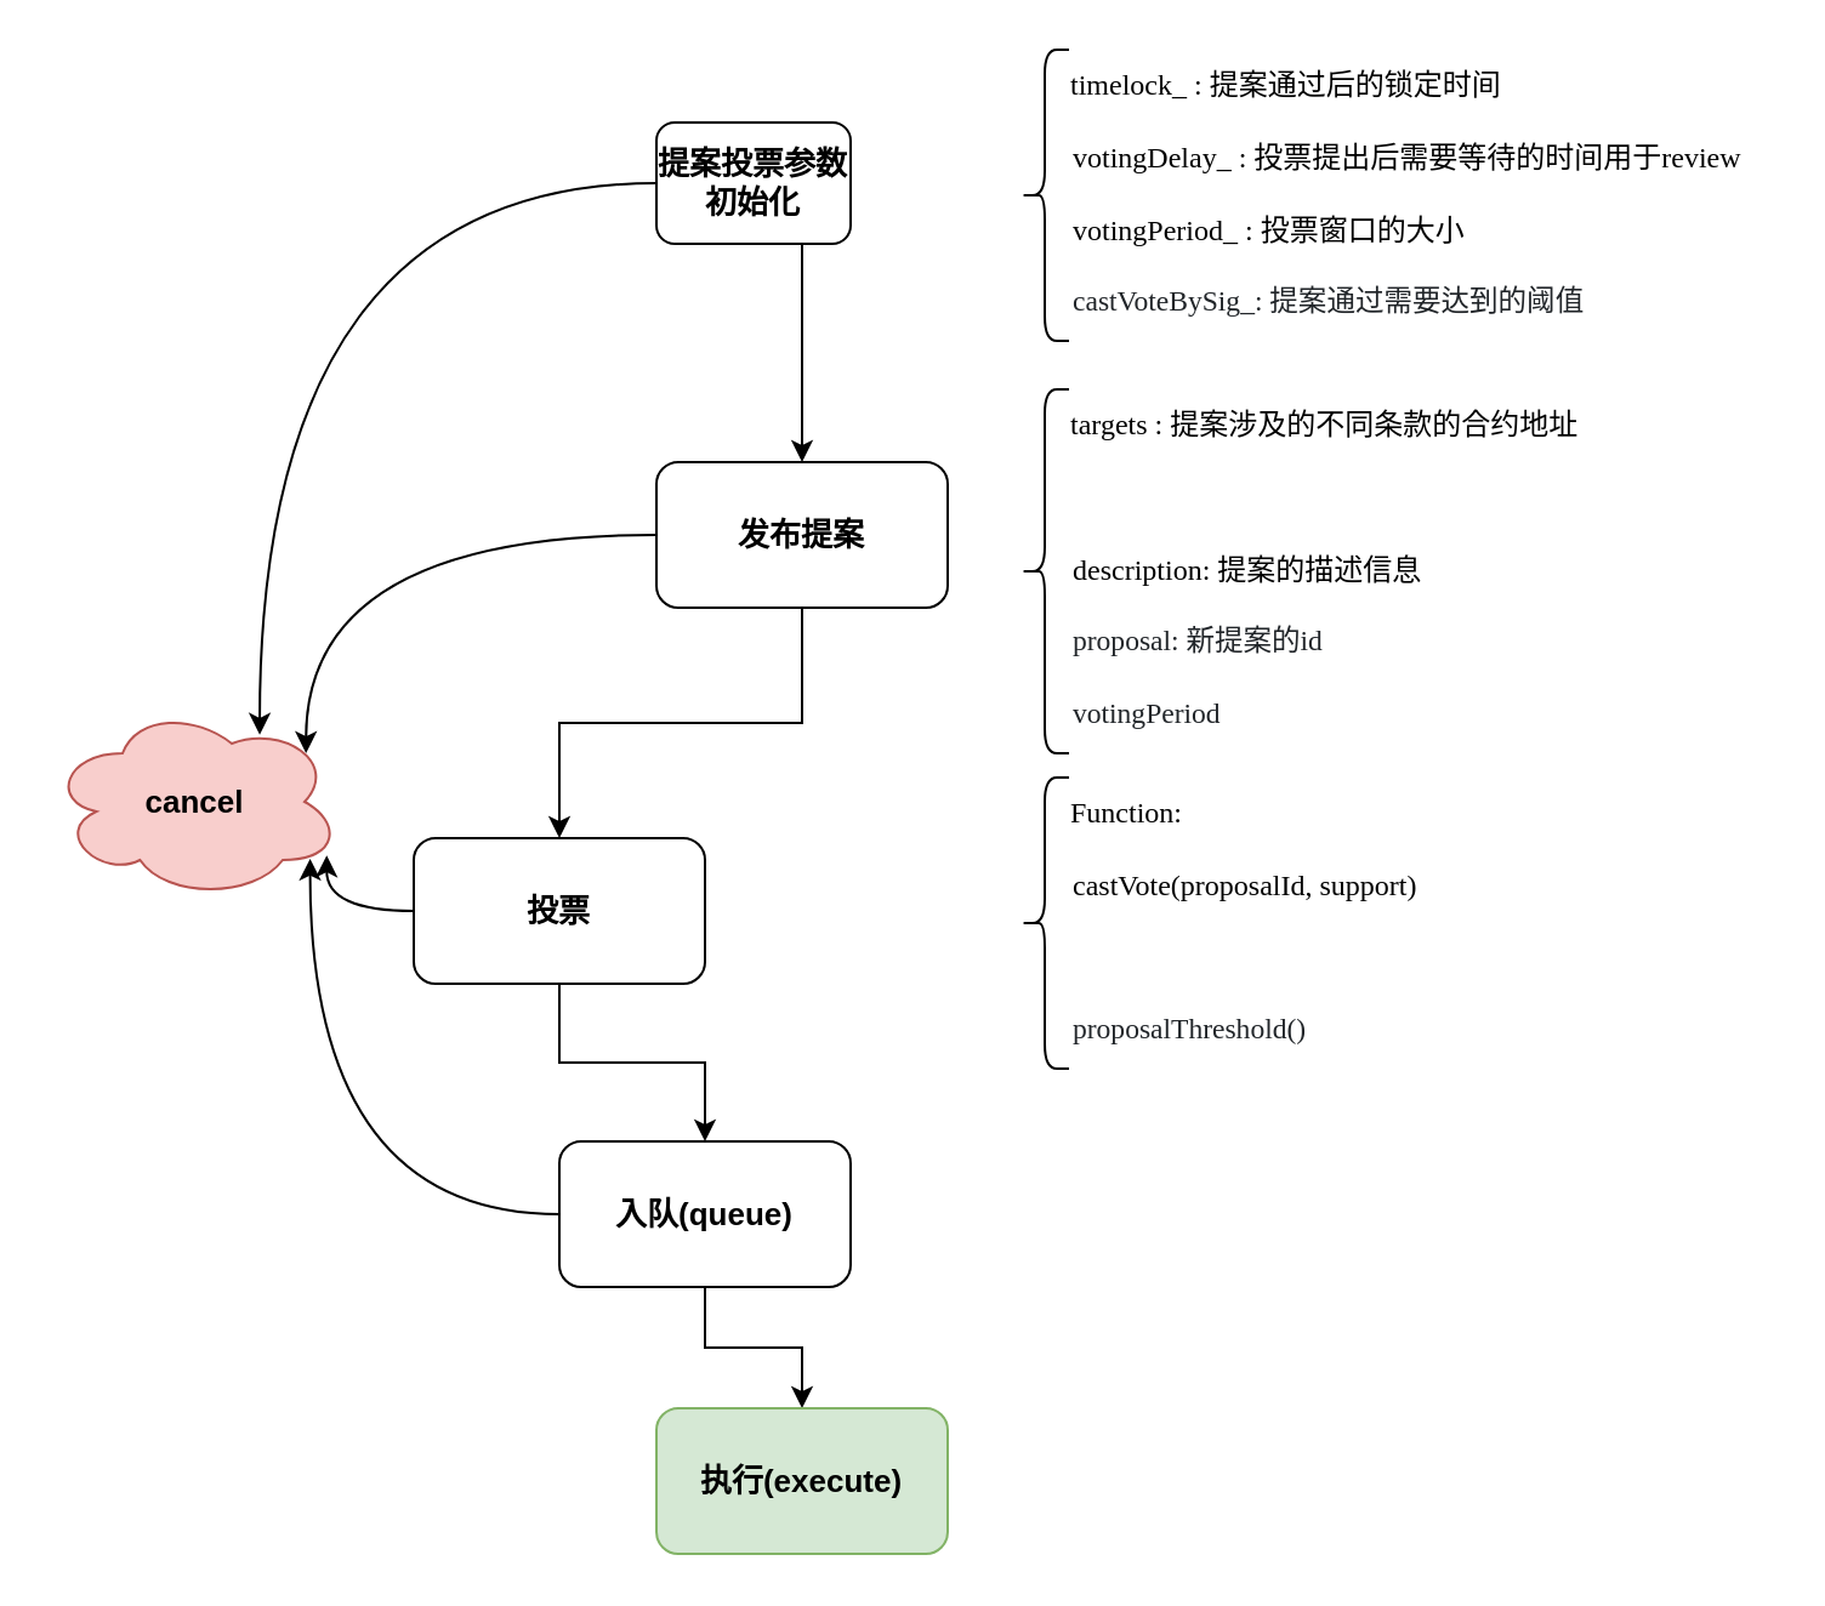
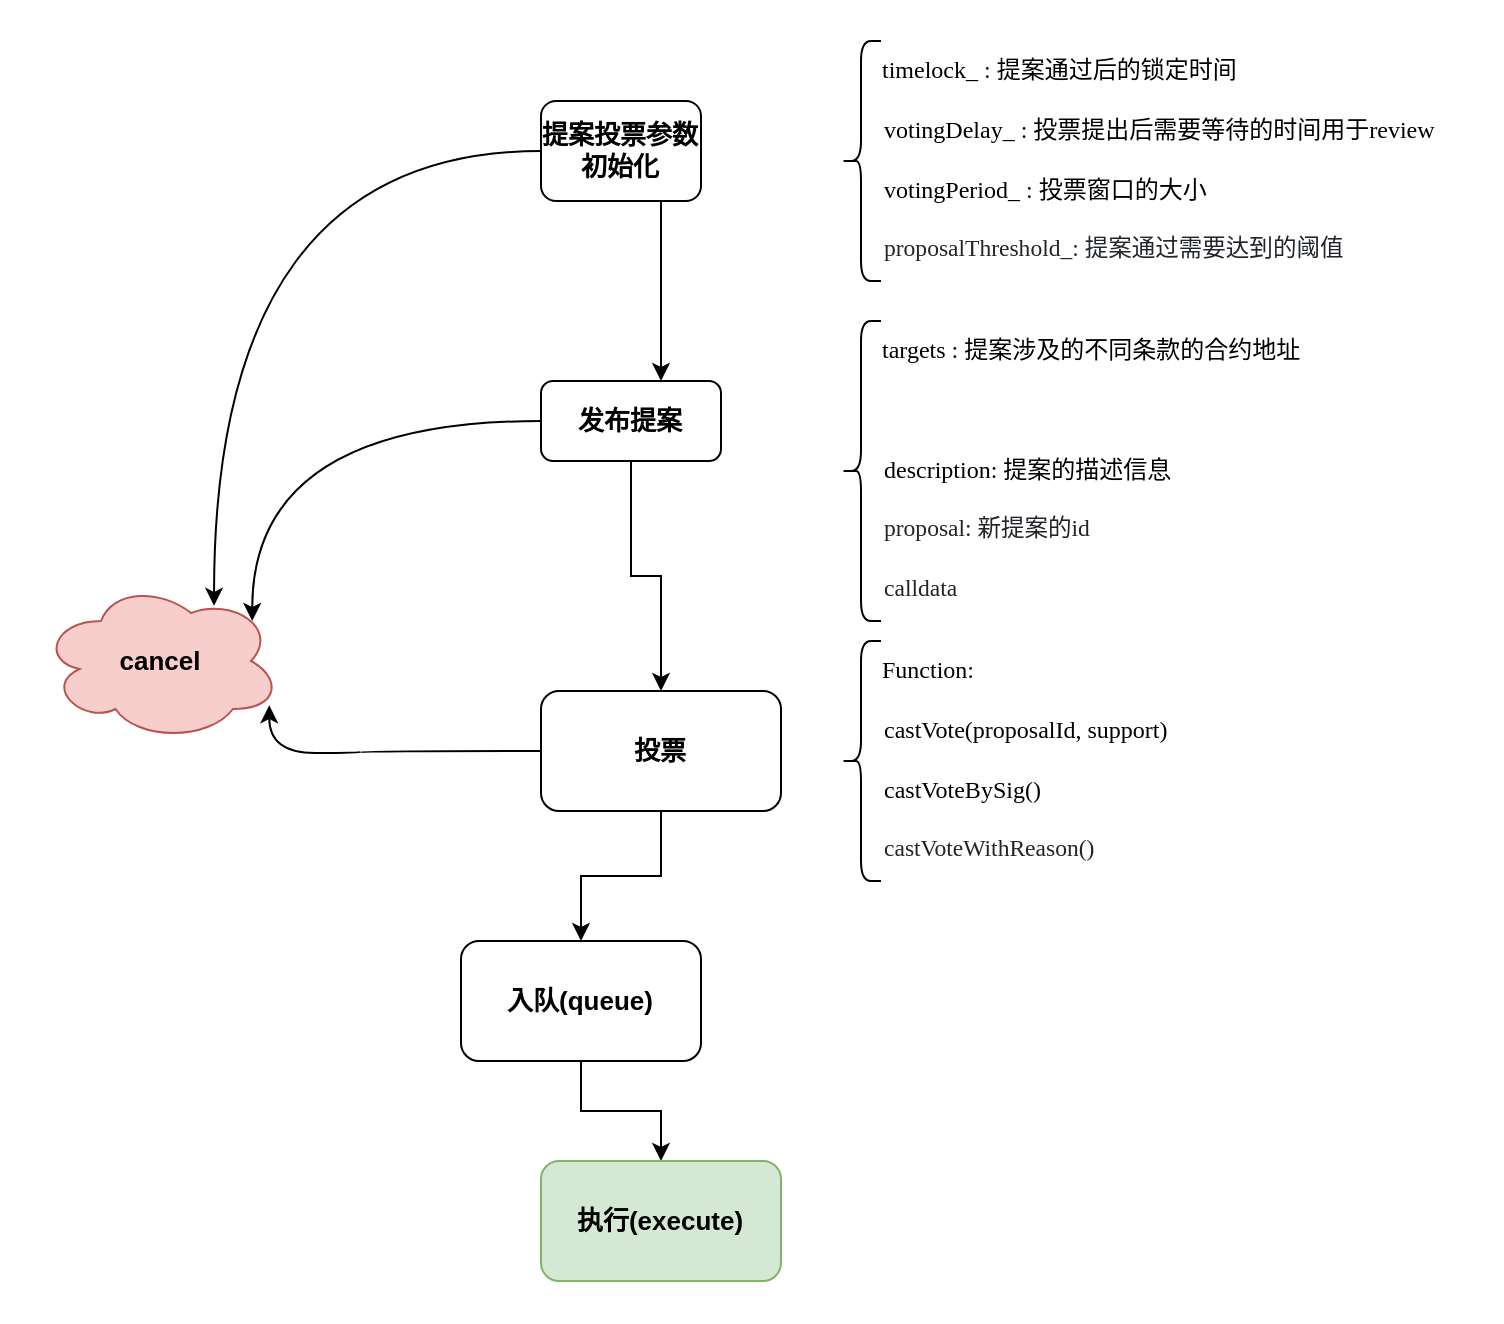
- <mxCell id="10" value="&lt;span style=&quot;color: rgb(33, 37, 41); font-size: 11.781px; font-style: normal; font-variant-ligatures: normal; font-variant-caps: normal; font-weight: 400; letter-spacing: normal; orphans: 2; text-align: start; text-indent: 0px; text-transform: none; widows: 2; word-spacing: 0px; -webkit-text-stroke-width: 0px; background-color: rgb(255, 255, 255); text-decoration-thickness: initial; text-decoration-style: initial; text-decoration-color: initial; float: none; display: inline !important;&quot;&gt;castVoteBySig_: 提案通过需要达到的阈值&lt;/span&gt;" style="text;whiteSpace=wrap;html=1;fontFamily=Times New Roman;" vertex="1" parent="1"><mxGeometry x="440" y="110" width="290" height="40" as="geometry" /></mxCell>
+ <mxCell id="10" value="&lt;span style=&quot;color: rgb(33, 37, 41); font-size: 11.781px; font-style: normal; font-variant-ligatures: normal; font-variant-caps: normal; font-weight: 400; letter-spacing: normal; orphans: 2; text-align: start; text-indent: 0px; text-transform: none; widows: 2; word-spacing: 0px; -webkit-text-stroke-width: 0px; background-color: rgb(255, 255, 255); text-decoration-thickness: initial; text-decoration-style: initial; text-decoration-color: initial; float: none; display: inline !important;&quot;&gt;proposalThreshold_: 提案通过需要达到的阈值&lt;/span&gt;" style="text;whiteSpace=wrap;html=1;fontFamily=Times New Roman;" vertex="1" parent="1"><mxGeometry x="440" y="110" width="290" height="40" as="geometry" /></mxCell>
- <mxCell id="13" value="发布提案" style="whiteSpace=wrap;html=1;rounded=1;fontStyle=1;fontSize=13;" vertex="1" parent="1"><mxGeometry x="270" y="190" width="120" height="60" as="geometry" /></mxCell>
+ <mxCell id="13" value="发布提案" style="whiteSpace=wrap;html=1;rounded=1;fontStyle=1;fontSize=13;" vertex="1" parent="1"><mxGeometry x="270" y="190" width="90" height="40" as="geometry" /></mxCell>
- <mxCell id="18" value="&lt;span style=&quot;color: rgb(33, 37, 41); font-size: 11.781px; font-style: normal; font-variant-ligatures: normal; font-variant-caps: normal; font-weight: 400; letter-spacing: normal; orphans: 2; text-align: start; text-indent: 0px; text-transform: none; widows: 2; word-spacing: 0px; -webkit-text-stroke-width: 0px; background-color: rgb(255, 255, 255); text-decoration-thickness: initial; text-decoration-style: initial; text-decoration-color: initial; float: none; display: inline !important;&quot;&gt;votingPeriod&lt;/span&gt;" style="text;whiteSpace=wrap;html=1;fontFamily=Times New Roman;" vertex="1" parent="1"><mxGeometry x="440" y="280" width="290" height="40" as="geometry" /></mxCell>
+ <mxCell id="18" value="&lt;span style=&quot;color: rgb(33, 37, 41); font-size: 11.781px; font-style: normal; font-variant-ligatures: normal; font-variant-caps: normal; font-weight: 400; letter-spacing: normal; orphans: 2; text-align: start; text-indent: 0px; text-transform: none; widows: 2; word-spacing: 0px; -webkit-text-stroke-width: 0px; background-color: rgb(255, 255, 255); text-decoration-thickness: initial; text-decoration-style: initial; text-decoration-color: initial; float: none; display: inline !important;&quot;&gt;calldata&lt;/span&gt;" style="text;whiteSpace=wrap;html=1;fontFamily=Times New Roman;" vertex="1" parent="1"><mxGeometry x="440" y="280" width="290" height="40" as="geometry" /></mxCell>
- <mxCell id="21" value="投票" style="whiteSpace=wrap;html=1;rounded=1;fontStyle=1;fontSize=13;" vertex="1" parent="1"><mxGeometry x="170" y="345" width="120" height="60" as="geometry" /></mxCell>
+ <mxCell id="21" value="投票" style="whiteSpace=wrap;html=1;rounded=1;fontStyle=1;fontSize=13;" vertex="1" parent="1"><mxGeometry x="270" y="345" width="120" height="60" as="geometry" /></mxCell>
+ <mxCell id="24" value="castVoteBySig()" style="text;html=1;strokeColor=none;fillColor=none;align=left;verticalAlign=middle;whiteSpace=wrap;rounded=0;fontFamily=Times New Roman;" vertex="1" parent="1"><mxGeometry x="440" y="380" width="230" height="30" as="geometry" /></mxCell>
- <mxCell id="26" value="&lt;font color=&quot;#212529&quot;&gt;&lt;span style=&quot;font-size: 11.781px; background-color: rgb(255, 255, 255);&quot;&gt;proposalThreshold()&lt;/span&gt;&lt;/font&gt;" style="text;whiteSpace=wrap;html=1;fontFamily=Times New Roman;" vertex="1" parent="1"><mxGeometry x="440" y="410" width="290" height="40" as="geometry" /></mxCell>
+ <mxCell id="26" value="&lt;font color=&quot;#212529&quot;&gt;&lt;span style=&quot;font-size: 11.781px; background-color: rgb(255, 255, 255);&quot;&gt;castVoteWithReason()&lt;/span&gt;&lt;/font&gt;" style="text;whiteSpace=wrap;html=1;fontFamily=Times New Roman;" vertex="1" parent="1"><mxGeometry x="440" y="410" width="290" height="40" as="geometry" /></mxCell>
- <mxCell id="28" style="edgeStyle=orthogonalEdgeStyle;orthogonalLoop=1;jettySize=auto;html=1;entryX=0.894;entryY=0.793;entryDx=0;entryDy=0;entryPerimeter=0;curved=1;fontStyle=1;fontSize=13;" edge="1" parent="1" source="29" target="31"><mxGeometry relative="1" as="geometry" /></mxCell>
